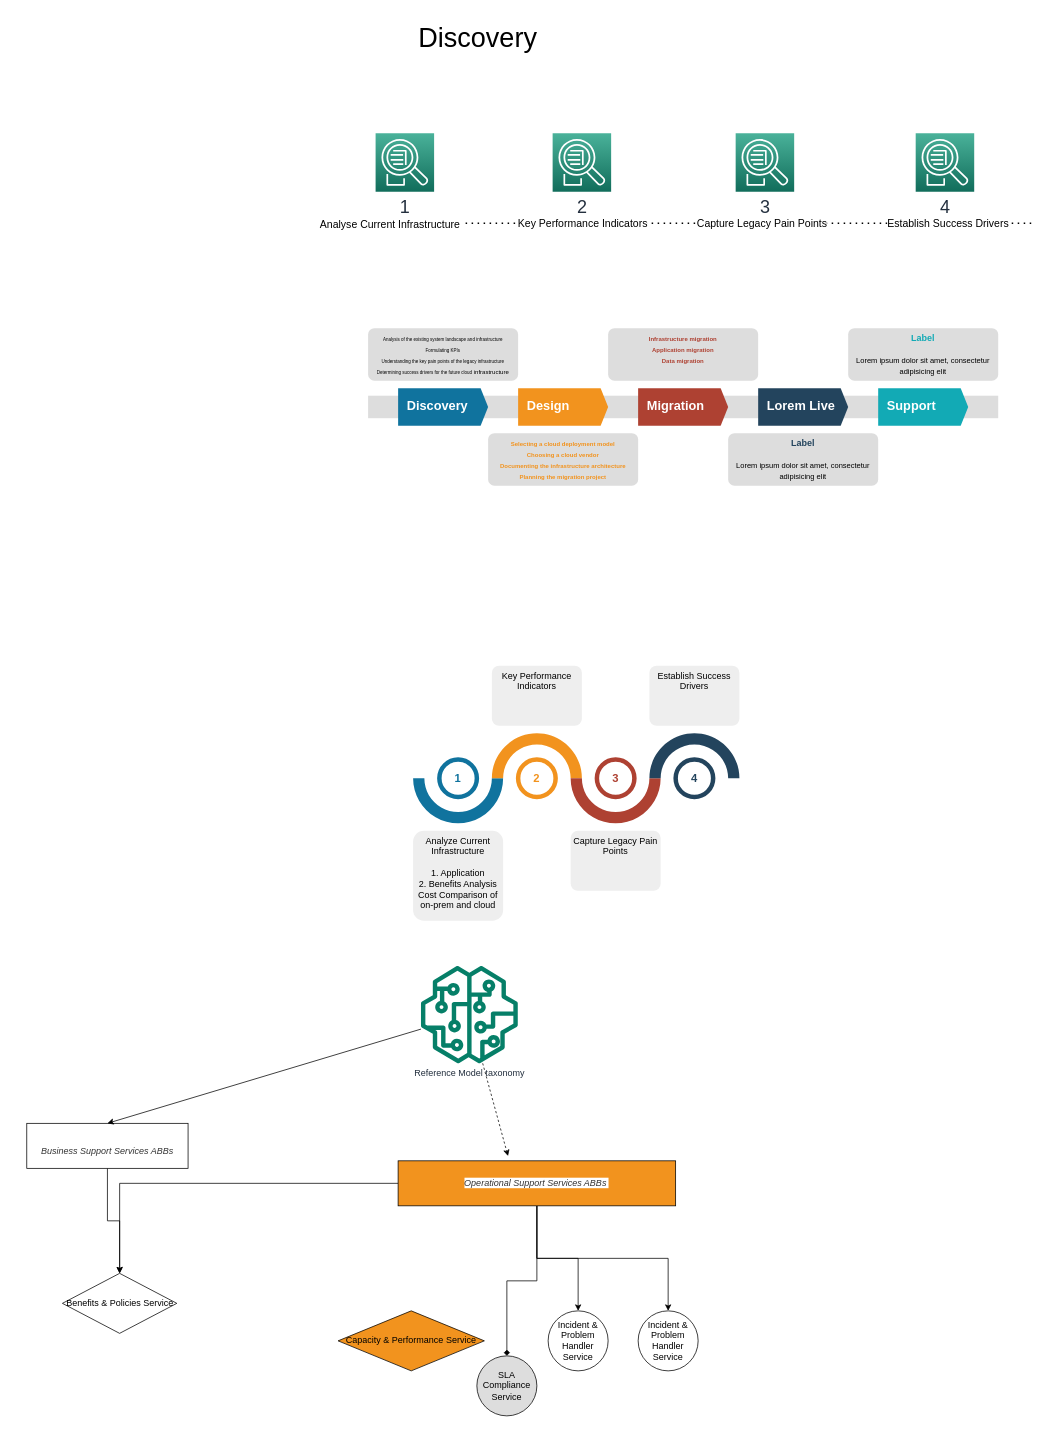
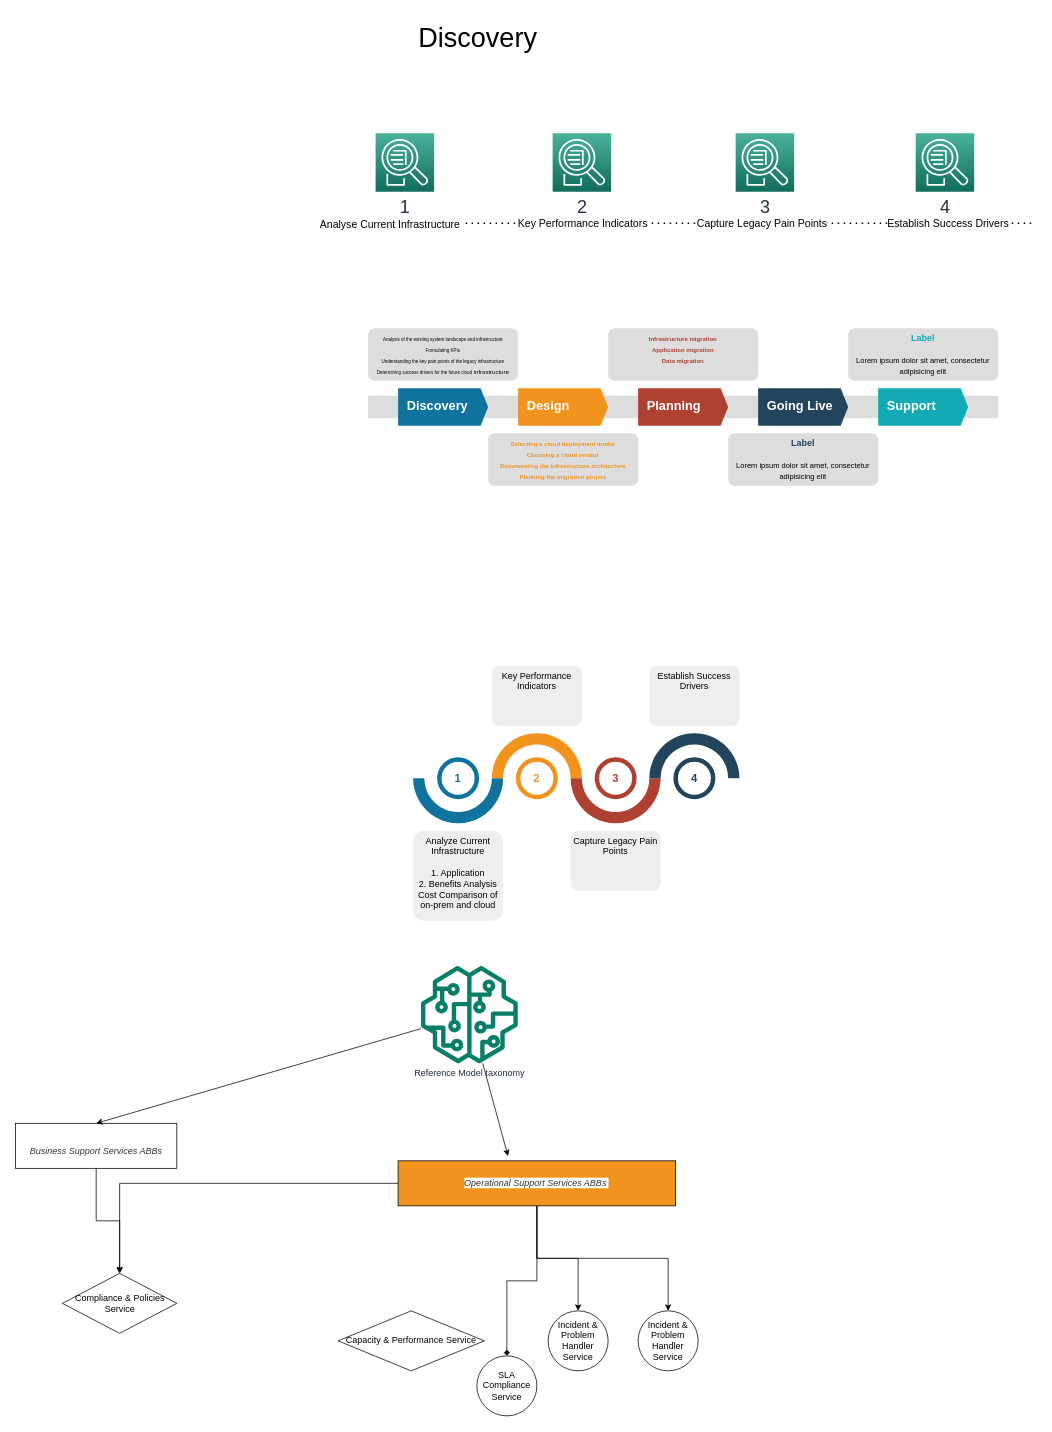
- <mxCell id="27" value="Migration" style="shape=mxgraph.infographic.ribbonSimple;notch1=0;notch2=10;notch=0;html=1;fillColor=#AE4132;strokeColor=none;shadow=0;fontSize=17;fontColor=#FFFFFF;align=left;spacingLeft=10;fontStyle=1;whiteSpace=wrap;" parent="1" vertex="1"><mxGeometry x="850" y="517" width="120" height="50" as="geometry" /></mxCell>
+ <mxCell id="27" value="Planning" style="shape=mxgraph.infographic.ribbonSimple;notch1=0;notch2=10;notch=0;html=1;fillColor=#AE4132;strokeColor=none;shadow=0;fontSize=17;fontColor=#FFFFFF;align=left;spacingLeft=10;fontStyle=1;whiteSpace=wrap;" parent="1" vertex="1"><mxGeometry x="850" y="517" width="120" height="50" as="geometry" /></mxCell>
- <mxCell id="28" value="Lorem Live&amp;nbsp;" style="shape=mxgraph.infographic.ribbonSimple;notch1=0;notch2=10;notch=0;html=1;fillColor=#23445D;strokeColor=none;shadow=0;fontSize=17;fontColor=#FFFFFF;align=left;spacingLeft=10;fontStyle=1;whiteSpace=wrap;" parent="1" vertex="1"><mxGeometry x="1010" y="517" width="120" height="50" as="geometry" /></mxCell>
+ <mxCell id="28" value="Going Live&amp;nbsp;" style="shape=mxgraph.infographic.ribbonSimple;notch1=0;notch2=10;notch=0;html=1;fillColor=#23445D;strokeColor=none;shadow=0;fontSize=17;fontColor=#FFFFFF;align=left;spacingLeft=10;fontStyle=1;whiteSpace=wrap;" parent="1" vertex="1"><mxGeometry x="1010" y="517" width="120" height="50" as="geometry" /></mxCell>
- <mxCell id="45" value="" style="endArrow=classic;html=1;rounded=0;entryX=0.396;entryY=-0.106;entryDx=0;entryDy=0;entryPerimeter=0;dashed=1;" edge="1" parent="1" source="37" target="43"><mxGeometry width="50" height="50" relative="1" as="geometry"><mxPoint y="1557" as="sourcePoint" x="540" /><mxPoint x="590" y="1507" as="targetPoint" /></mxGeometry></mxCell>
+ <mxCell id="45" value="" style="endArrow=classic;html=1;rounded=0;entryX=0.396;entryY=-0.106;entryDx=0;entryDy=0;entryPerimeter=0;" edge="1" parent="1" source="37" target="43"><mxGeometry width="50" height="50" relative="1" as="geometry"><mxPoint y="1557" as="sourcePoint" x="540" /><mxPoint x="590" y="1507" as="targetPoint" /></mxGeometry></mxCell>
- <mxCell id="36" value="&lt;h2 style=&quot;font-size: 18px; margin: 0px; padding-top: 10px; padding-bottom: 0px; font-weight: normal; line-height: 18px; color: rgb(0, 160, 100); font-family: Arial, Helvetica, sans-serif; text-align: left; background-color: rgb(255, 255, 255);&quot;&gt;&lt;i style=&quot;color: rgb(51, 51, 51); font-size: 12px; text-align: center;&quot;&gt;Business Support Services ABBs&lt;/i&gt;&lt;br&gt;&lt;/h2&gt;" style="rounded=0;whiteSpace=wrap;html=1;" vertex="1" parent="1"><mxGeometry x="35" y="1497" width="215" height="60" as="geometry" /></mxCell>
+ <mxCell id="36" value="&lt;h2 style=&quot;font-size: 18px; margin: 0px; padding-top: 10px; padding-bottom: 0px; font-weight: normal; line-height: 18px; color: rgb(0, 160, 100); font-family: Arial, Helvetica, sans-serif; text-align: left; background-color: rgb(255, 255, 255);&quot;&gt;&lt;i style=&quot;color: rgb(51, 51, 51); font-size: 12px; text-align: center;&quot;&gt;Business Support Services ABBs&lt;/i&gt;&lt;br&gt;&lt;/h2&gt;" style="rounded=0;whiteSpace=wrap;html=1;" vertex="1" parent="1"><mxGeometry x="20" y="1497" width="215" height="60" as="geometry" /></mxCell>
- <mxCell id="38" value="Benefits &amp;amp; Policies Service" style="rhombus;whiteSpace=wrap;html=1;rounded=0;" vertex="1" parent="1"><mxGeometry x="82.5" y="1697" width="152.5" height="80" as="geometry" /></mxCell>
+ <mxCell id="38" value="Compliance &amp;amp; Policies Service" style="rhombus;whiteSpace=wrap;html=1;rounded=0;" vertex="1" parent="1"><mxGeometry x="82.5" y="1697" width="152.5" height="80" as="geometry" /></mxCell>
- <mxCell id="46" value="Capacity &amp;amp; Performance Service" style="rhombus;whiteSpace=wrap;html=1;rounded=0;fillColor=#f2931e;" vertex="1" parent="1"><mxGeometry x="450" y="1747" width="195" height="80" as="geometry" /></mxCell>
+ <mxCell id="46" value="Capacity &amp;amp; Performance Service" style="rhombus;whiteSpace=wrap;html=1;rounded=0;" vertex="1" parent="1"><mxGeometry x="450" y="1747" width="195" height="80" as="geometry" /></mxCell>
- <mxCell id="49" value="SLA Compliance Service" style="ellipse;whiteSpace=wrap;html=1;rounded=0;fillColor=#dddddd;" vertex="1" parent="1"><mxGeometry x="635" y="1807" width="80" height="80" as="geometry" /></mxCell>
+ <mxCell id="49" value="SLA Compliance Service" style="ellipse;whiteSpace=wrap;html=1;rounded=0;" vertex="1" parent="1"><mxGeometry x="635" y="1807" width="80" height="80" as="geometry" /></mxCell>
